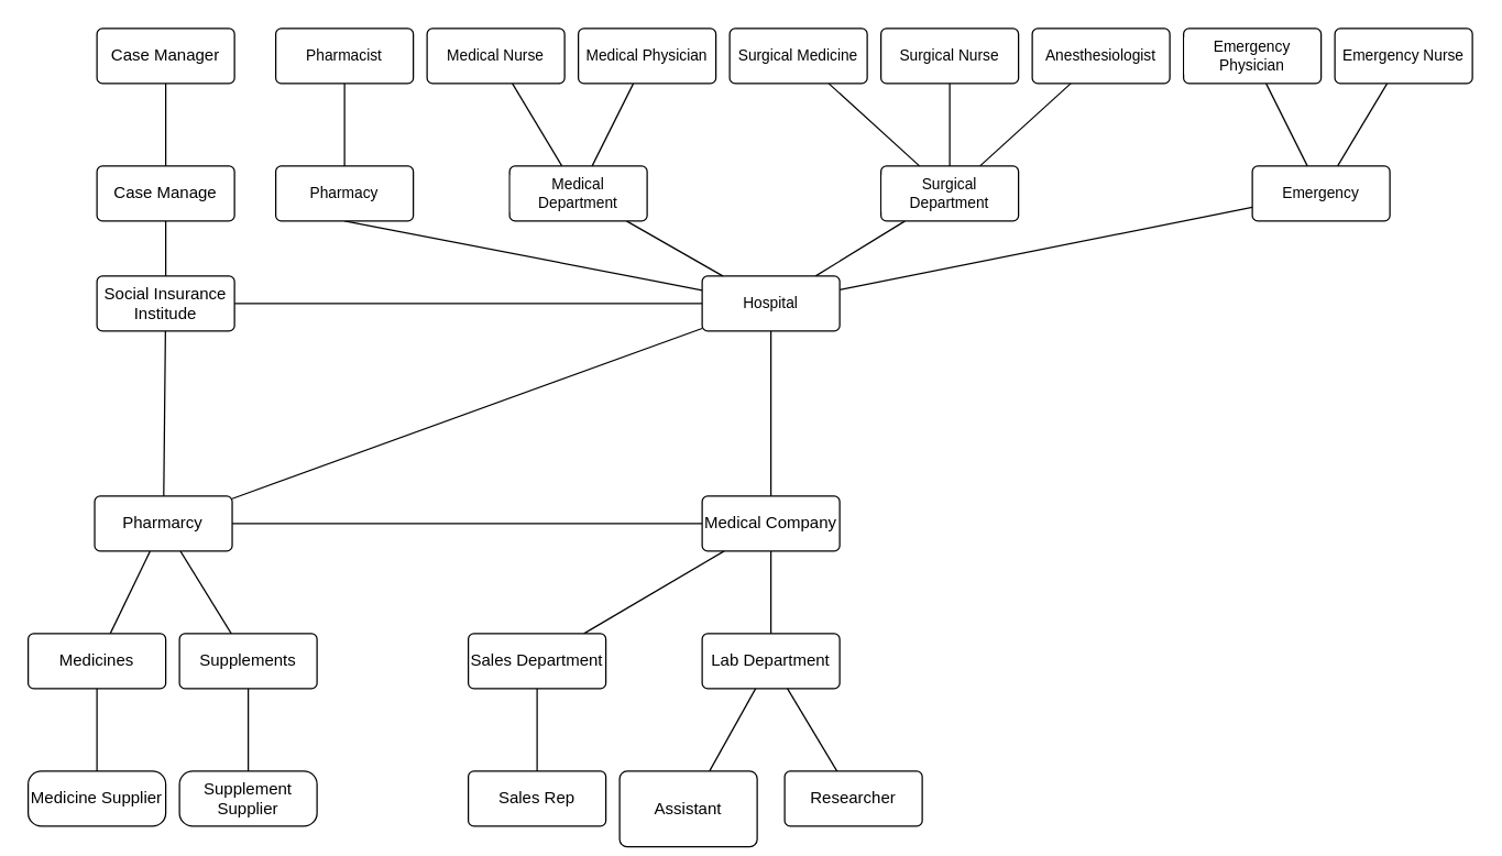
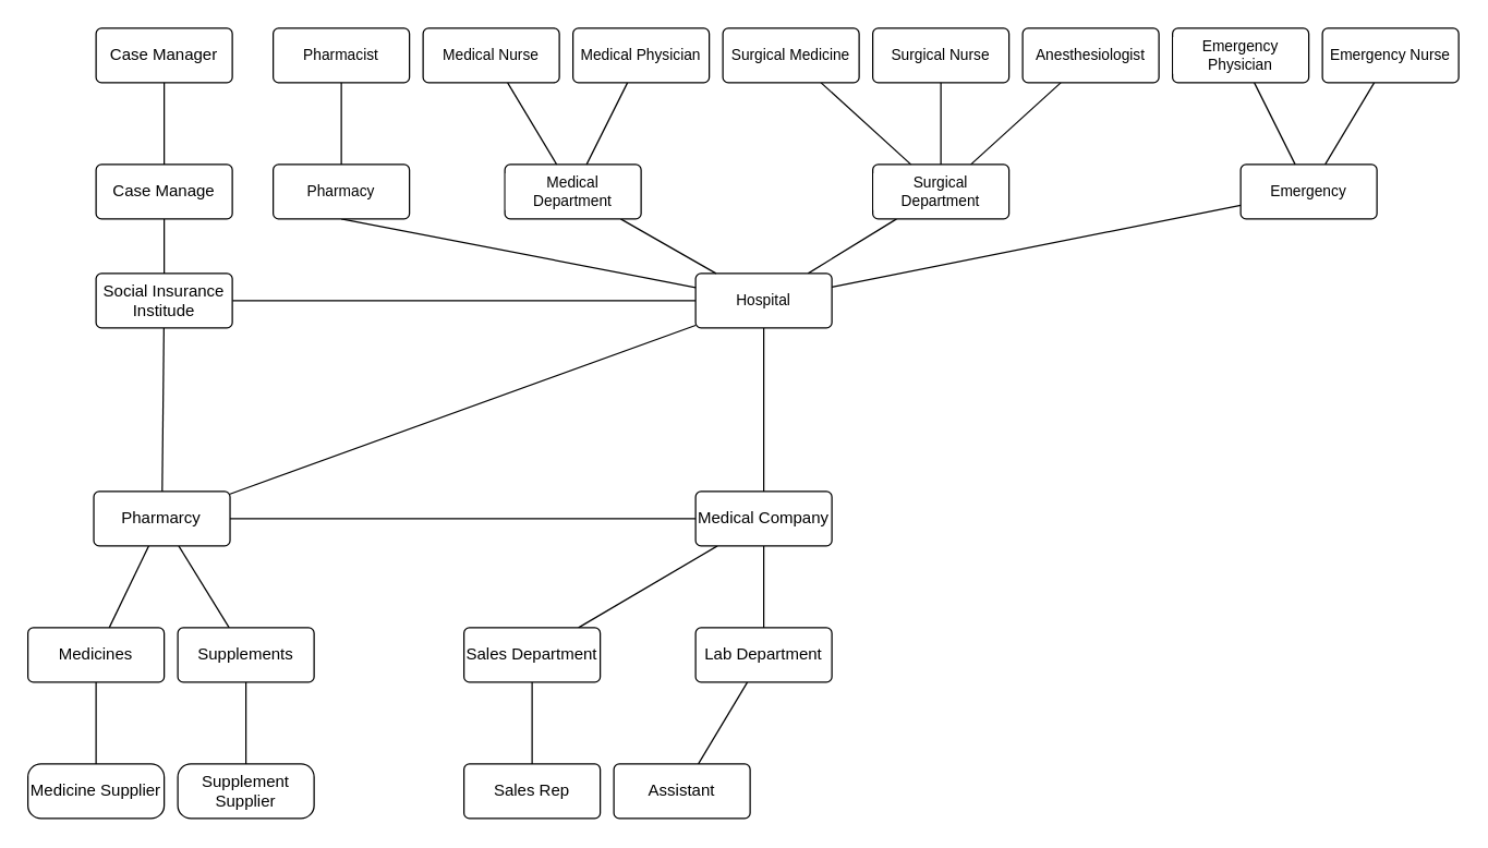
- <mxCell id="26" value="" style="endArrow=none;html=1;rounded=0;" parent="1" source="23" target="22" edge="1"><mxGeometry width="50" height="50" relative="1" as="geometry"><mxPoint x="555" y="220" as="sourcePoint" /><mxPoint x="605" y="170" as="targetPoint" /></mxGeometry></mxCell>
- <mxCell id="23" value="Researcher" style="rounded=1;arcSize=10;whiteSpace=wrap;html=1;align=center;" parent="1" vertex="1"><mxGeometry x="570" y="560" width="100" height="40" as="geometry" /></mxCell>
- <mxCell id="24" value="Assistant" style="rounded=1;arcSize=10;whiteSpace=wrap;html=1;align=center;" parent="1" vertex="1"><mxGeometry x="450" y="560" width="100" height="55" as="geometry" /></mxCell>
+ <mxCell id="24" value="Assistant" style="rounded=1;arcSize=10;whiteSpace=wrap;html=1;align=center;" parent="1" vertex="1"><mxGeometry x="450" y="560" width="100" height="40" as="geometry" /></mxCell>
